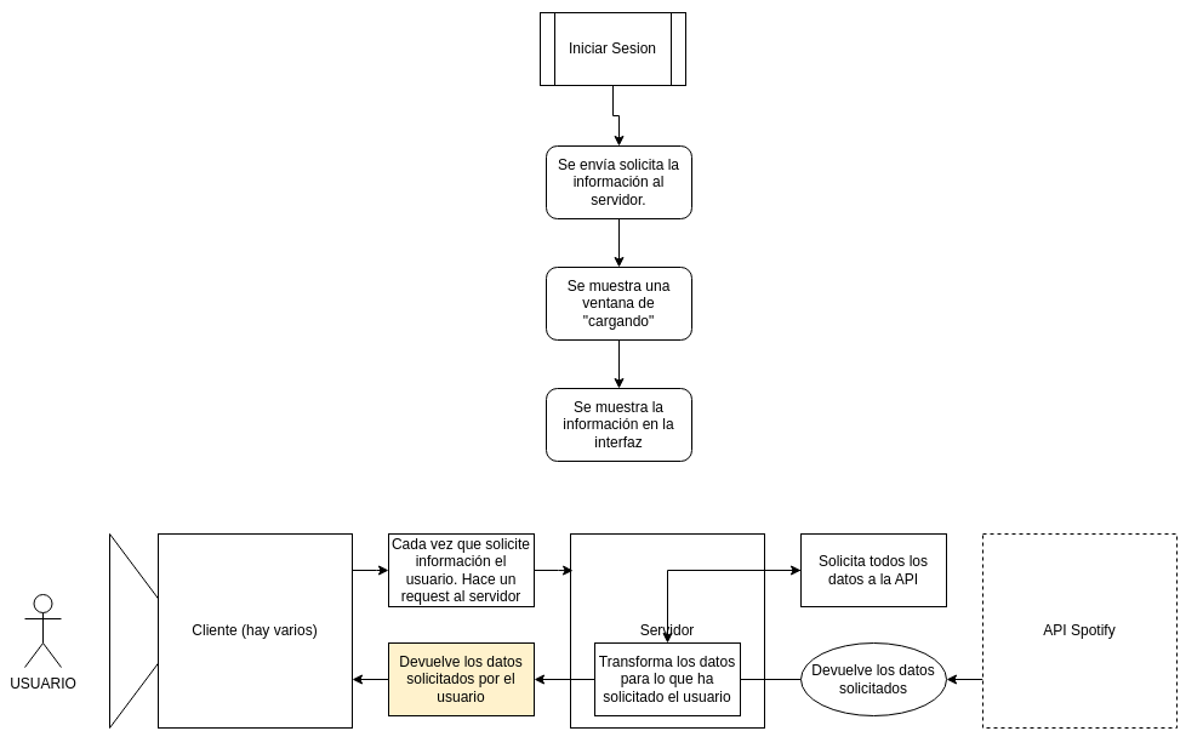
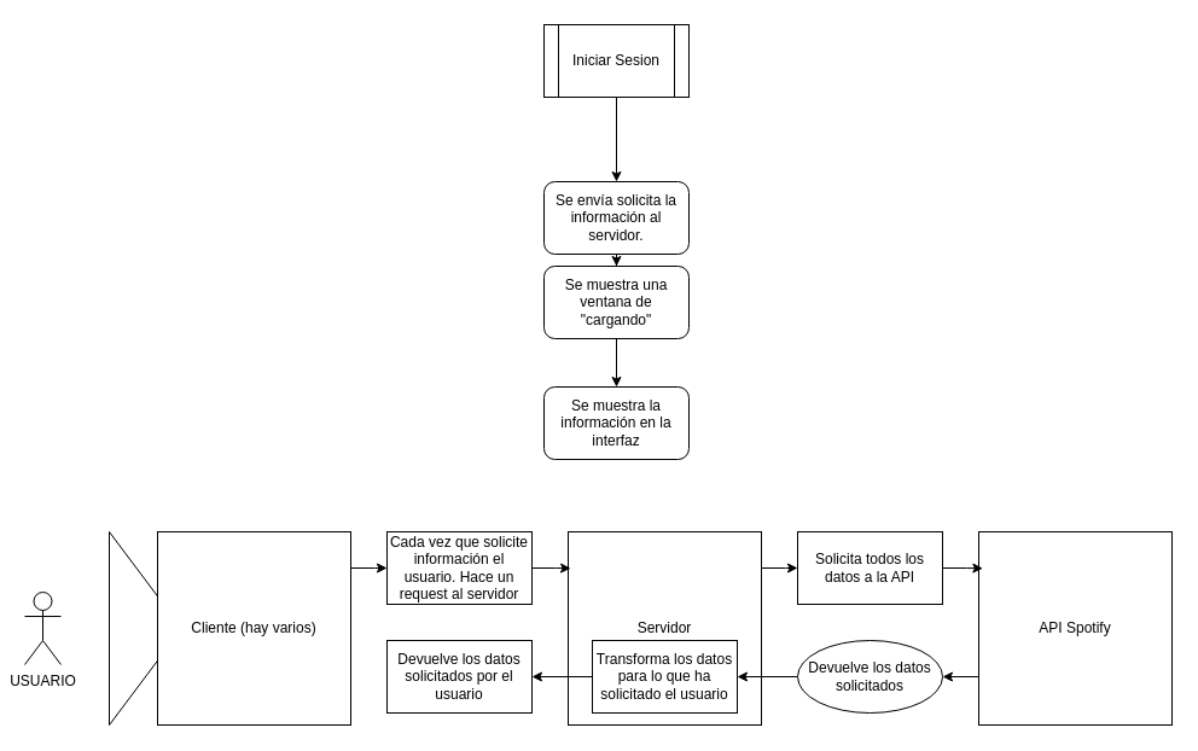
- <mxCell id="4" value="Iniciar Sesion" style="shape=process;whiteSpace=wrap;html=1;backgroundOutline=1;" parent="1" vertex="1"><mxGeometry x="445" y="10" width="120" height="60" as="geometry" /></mxCell>
+ <mxCell id="4" value="Iniciar Sesion" style="shape=process;whiteSpace=wrap;html=1;backgroundOutline=1;" parent="1" vertex="1"><mxGeometry x="450" y="20" width="120" height="60" as="geometry" /></mxCell>
- <mxCell id="6" value="Se envía solicita la información al servidor." style="whiteSpace=wrap;html=1;rounded=1;" parent="1" vertex="1"><mxGeometry x="450" y="120" width="120" height="60" as="geometry" /></mxCell>
+ <mxCell id="6" value="Se envía solicita la información al servidor." style="whiteSpace=wrap;html=1;rounded=1;" parent="1" vertex="1"><mxGeometry x="450" y="150" width="120" height="60" as="geometry" /></mxCell>
- <mxCell id="18" value="" style="edgeStyle=orthogonalEdgeStyle;rounded=0;orthogonalLoop=1;jettySize=auto;html=1;" edge="1" parent="1" source="19" target="25"><mxGeometry relative="1" as="geometry"><mxPoint x="812" y="470" as="targetPoint" /></mxGeometry></mxCell>
+ <mxCell id="18" value="" style="edgeStyle=orthogonalEdgeStyle;rounded=0;orthogonalLoop=1;jettySize=auto;html=1;entryX=0.021;entryY=0.189;entryDx=0;entryDy=0;entryPerimeter=0;" edge="1" parent="1" source="19" target="14"><mxGeometry relative="1" as="geometry"><mxPoint x="812" y="470" as="targetPoint" /></mxGeometry></mxCell>
- <mxCell id="14" value="API Spotify" style="whiteSpace=wrap;html=1;aspect=fixed;dashed=1;" vertex="1" parent="1"><mxGeometry x="810" y="440" width="160" height="160" as="geometry" /></mxCell>
+ <mxCell id="14" value="API Spotify" style="whiteSpace=wrap;html=1;aspect=fixed;" vertex="1" parent="1"><mxGeometry x="810" y="440" width="160" height="160" as="geometry" /></mxCell>
- <mxCell id="23" value="" style="edgeStyle=orthogonalEdgeStyle;rounded=0;orthogonalLoop=1;jettySize=auto;html=1;entryX=1;entryY=0.75;entryDx=0;entryDy=0;" edge="1" parent="1" source="24" target="11"><mxGeometry relative="1" as="geometry" /></mxCell>
- <mxCell id="24" value="Devuelve los datos solicitados por el usuario" style="whiteSpace=wrap;html=1;fillColor=#fff2cc;" vertex="1" parent="1"><mxGeometry x="320" y="530" width="120" height="60" as="geometry" /></mxCell>
+ <mxCell id="24" value="Devuelve los datos solicitados por el usuario" style="whiteSpace=wrap;html=1;" vertex="1" parent="1"><mxGeometry x="320" y="530" width="120" height="60" as="geometry" /></mxCell>
- <mxCell id="20" style="edgeStyle=orthogonalEdgeStyle;rounded=0;orthogonalLoop=1;jettySize=auto;html=1;endArrow=none;" edge="1" parent="1" source="21" target="25"><mxGeometry relative="1" as="geometry" /></mxCell>
+ <mxCell id="20" style="edgeStyle=orthogonalEdgeStyle;rounded=0;orthogonalLoop=1;jettySize=auto;html=1;" edge="1" parent="1" source="21" target="25"><mxGeometry relative="1" as="geometry" /></mxCell>
